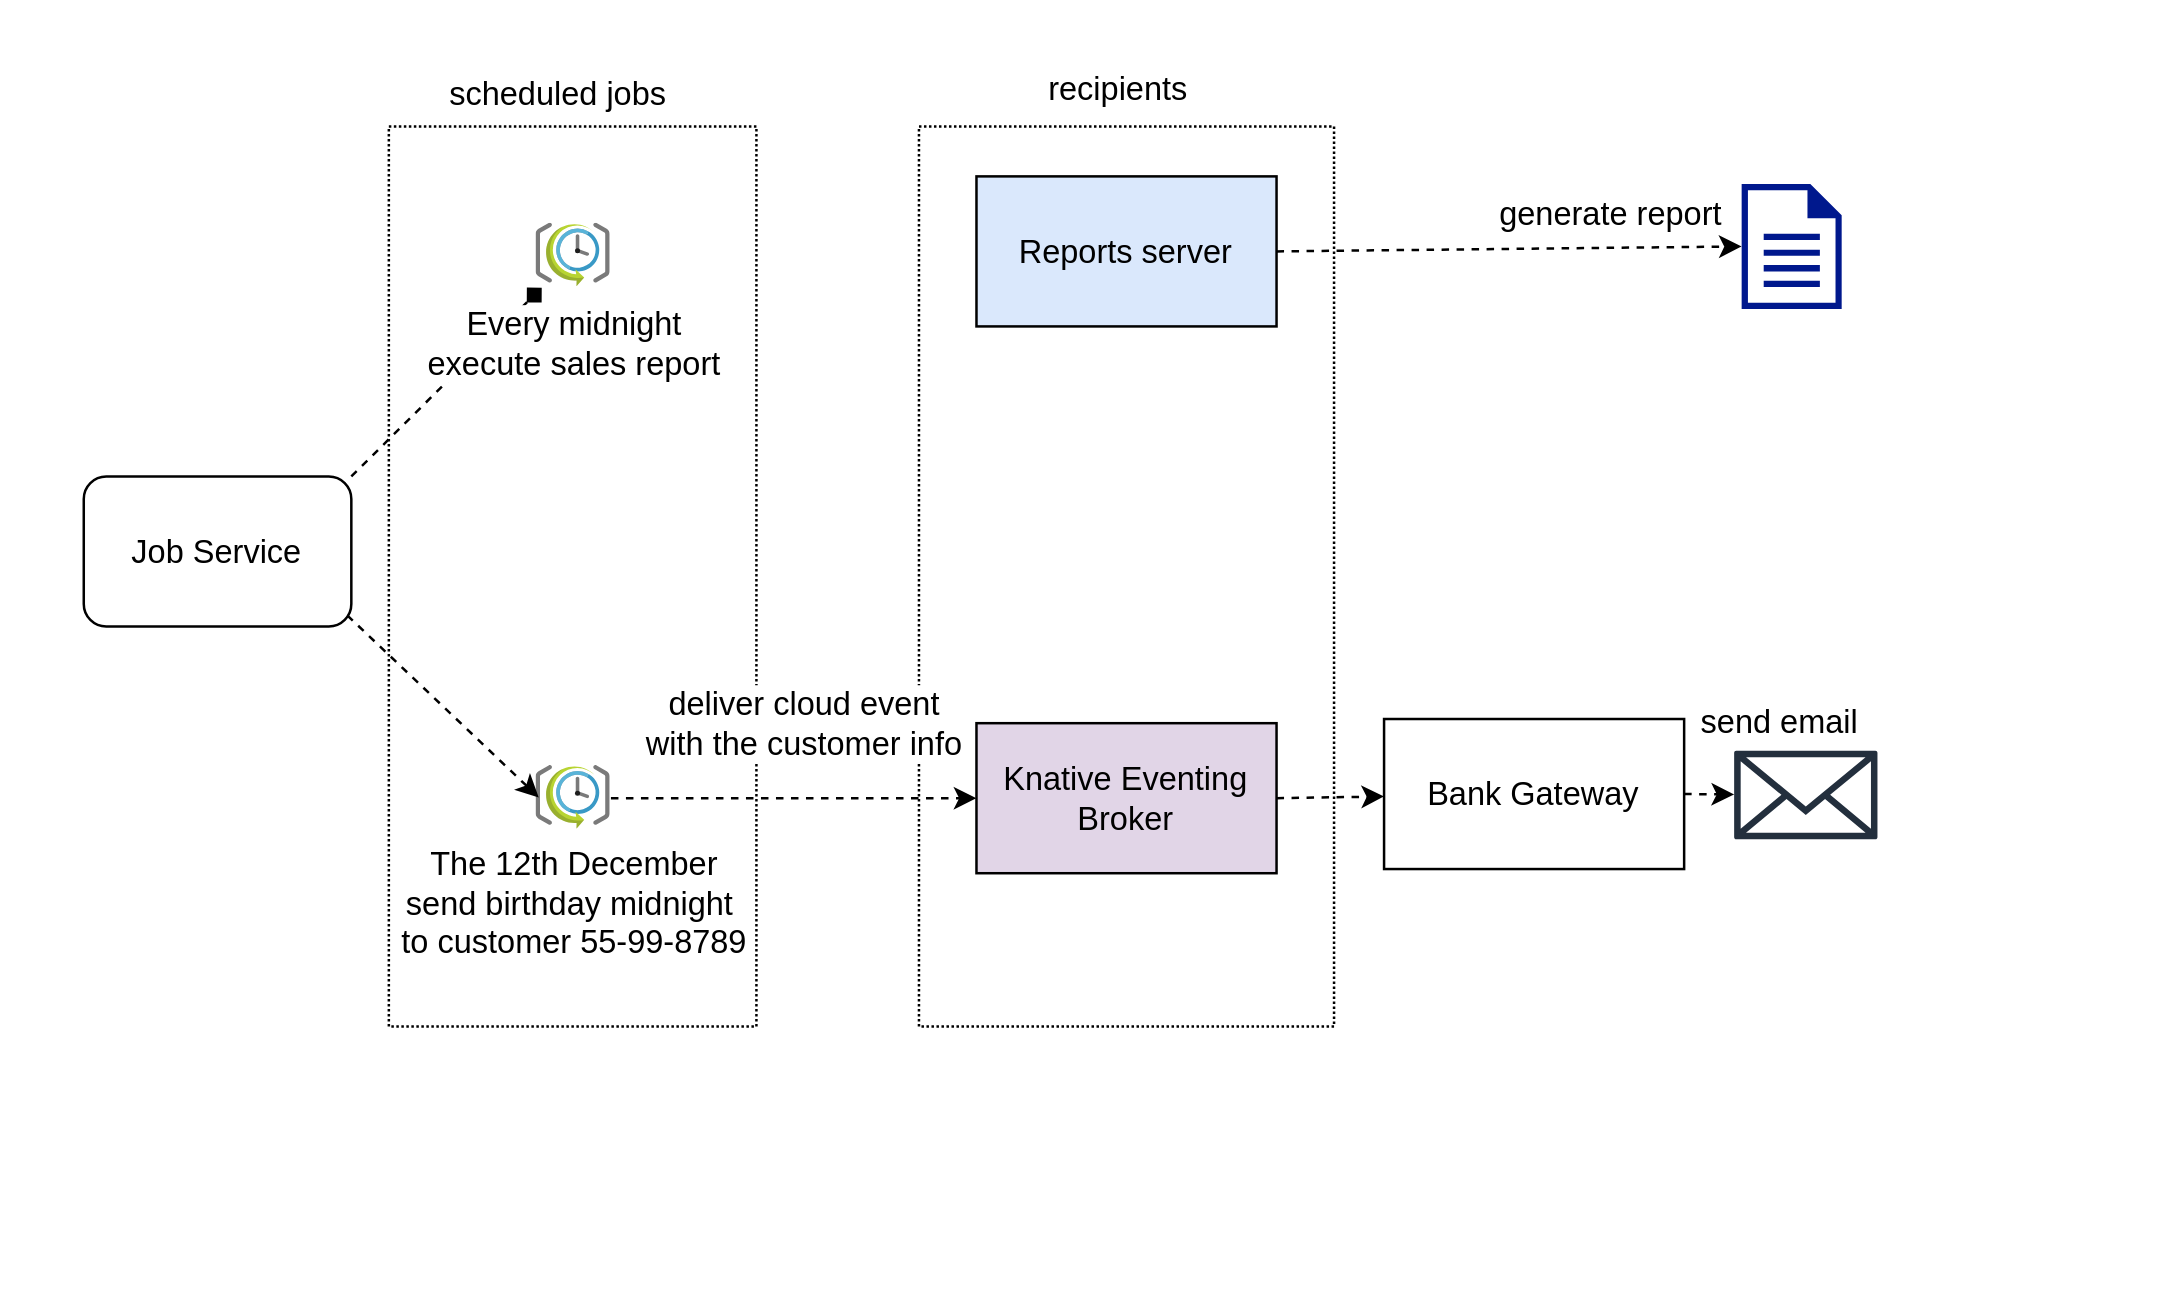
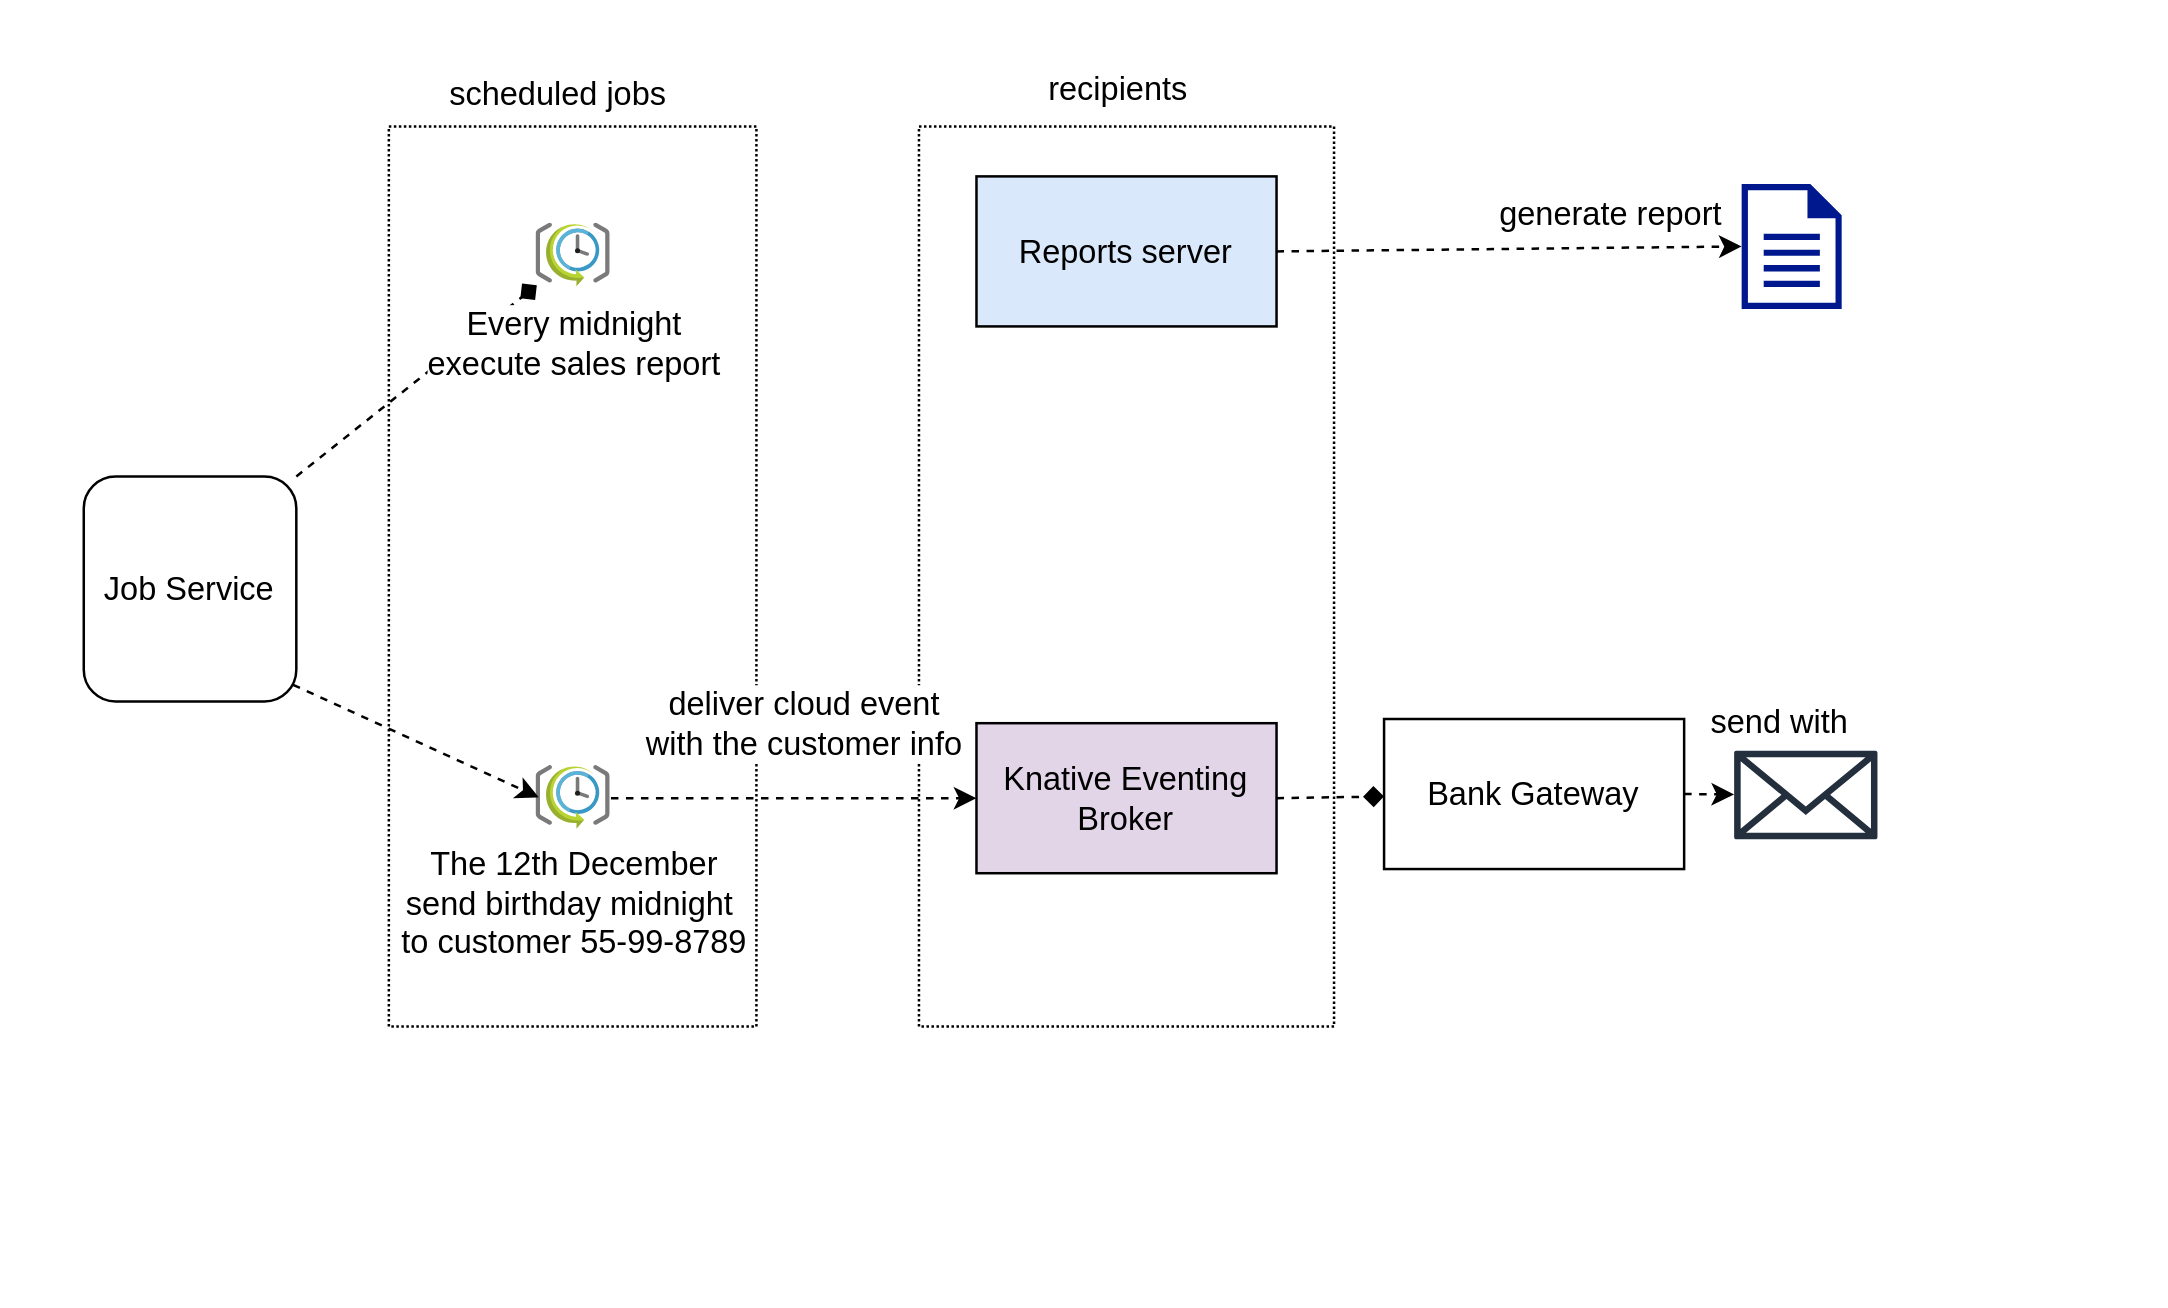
- <mxCell id="5" value="&lt;font style=&quot;font-size: 13px;&quot;&gt;Job Service&lt;/font&gt;" style="rounded=1;whiteSpace=wrap;html=1;" vertex="1" parent="2"><mxGeometry x="13" y="170" width="107" height="60" as="geometry" /></mxCell>
+ <mxCell id="5" value="&lt;font style=&quot;font-size: 13px;&quot;&gt;Job Service&lt;/font&gt;" style="rounded=1;whiteSpace=wrap;html=1;" vertex="1" parent="2"><mxGeometry x="13" y="170" width="85" height="90" as="geometry" /></mxCell>
- <mxCell id="16" value="&lt;font style=&quot;font-size: 13px;&quot;&gt;send email&lt;/font&gt;" style="text;html=1;align=center;verticalAlign=middle;resizable=0;points=[];autosize=1;strokeColor=none;fillColor=none;" vertex="1" parent="2"><mxGeometry x="650" y="254" width="81" height="28" as="geometry" /></mxCell>
+ <mxCell id="16" value="&lt;font style=&quot;font-size: 13px;&quot;&gt;send with&lt;/font&gt;" style="text;html=1;align=center;verticalAlign=middle;resizable=0;points=[];autosize=1;strokeColor=none;fillColor=none;" vertex="1" parent="2"><mxGeometry x="650" y="254" width="81" height="28" as="geometry" /></mxCell>
- <mxCell id="13" value="" style="endArrow=classic;startArrow=none;html=1;rounded=0;dashed=1;fontSize=10;startFill=0;exitX=1;exitY=0.5;exitDx=0;exitDy=0;" edge="1" parent="2" source="22" target="12"><mxGeometry width="50" height="50" relative="1" as="geometry"><mxPoint x="528.65" y="235.42" as="sourcePoint" /><mxPoint x="532" y="236.33" as="targetPoint" /></mxGeometry></mxCell>
+ <mxCell id="13" value="" style="endArrow=diamond;startArrow=none;html=1;rounded=0;dashed=1;fontSize=10;startFill=0;exitX=1;exitY=0.5;exitDx=0;exitDy=0;" edge="1" parent="2" source="22" target="12"><mxGeometry width="50" height="50" relative="1" as="geometry"><mxPoint x="528.65" y="235.42" as="sourcePoint" /><mxPoint x="532" y="236.33" as="targetPoint" /></mxGeometry></mxCell>
